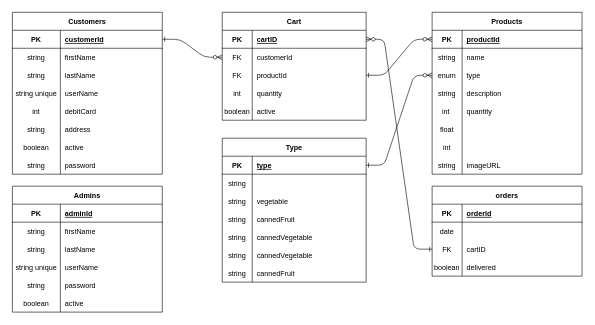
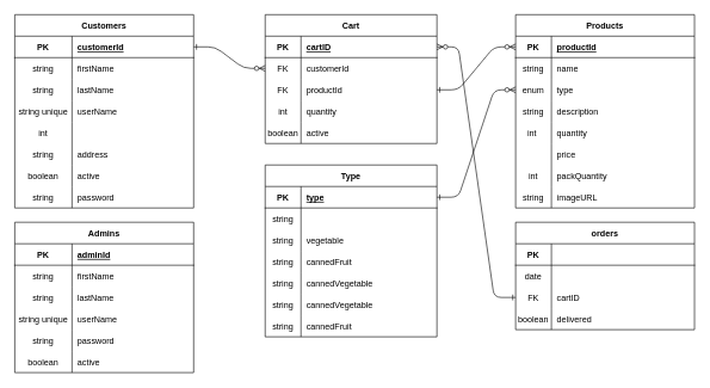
- <mxCell id="60" value="debitCard" style="shape=partialRectangle;overflow=hidden;connectable=0;fillColor=none;top=0;left=0;bottom=0;right=0;align=left;spacingLeft=6;" parent="58" vertex="1"><mxGeometry x="80" width="170" height="30" as="geometry"><mxRectangle width="170" height="30" as="alternateBounds" /></mxGeometry></mxCell>
- <mxCell id="37" value="float" style="shape=partialRectangle;overflow=hidden;connectable=0;fillColor=none;top=0;left=0;bottom=0;right=0;" parent="36" vertex="1"><mxGeometry width="50" height="30" as="geometry"><mxRectangle width="50" height="30" as="alternateBounds" /></mxGeometry></mxCell>
+ <mxCell id="38" value="price" style="shape=partialRectangle;overflow=hidden;connectable=0;fillColor=none;top=0;left=0;bottom=0;right=0;align=left;spacingLeft=6;" parent="36" vertex="1"><mxGeometry x="50" width="200" height="30" as="geometry"><mxRectangle width="200" height="30" as="alternateBounds" /></mxGeometry></mxCell>
+ <mxCell id="41" value="packQuantity" style="shape=partialRectangle;overflow=hidden;connectable=0;fillColor=none;top=0;left=0;bottom=0;right=0;align=left;spacingLeft=6;" parent="39" vertex="1"><mxGeometry x="50" width="200" height="30" as="geometry"><mxRectangle width="200" height="30" as="alternateBounds" /></mxGeometry></mxCell>
- <mxCell id="114" value="orderId" style="shape=partialRectangle;overflow=hidden;connectable=0;fillColor=none;top=0;left=0;bottom=0;right=0;align=left;spacingLeft=6;fontStyle=5;" vertex="1" parent="112"><mxGeometry x="50" width="200" height="30" as="geometry"><mxRectangle width="200" height="30" as="alternateBounds" /></mxGeometry></mxCell>
